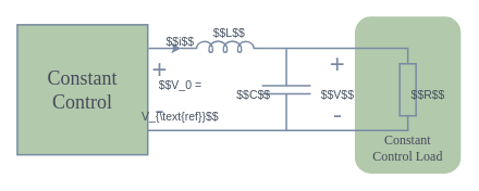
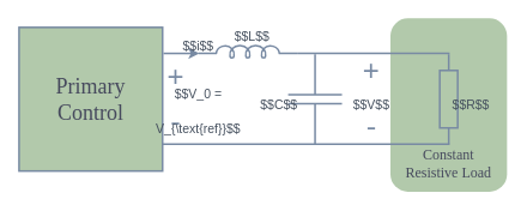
- <mxCell id="7" value="&lt;font style=&quot;font-size: 24px;&quot; face=&quot;Times New Roman&quot;&gt;Constant&lt;br&gt;Control&lt;/font&gt;" style="whiteSpace=wrap;html=1;aspect=fixed;strokeWidth=2;labelBackgroundColor=none;fillColor=#B2C9AB;strokeColor=#788AA3;fontColor=#46495D;" parent="1" vertex="1"><mxGeometry y="30" width="160" height="160" as="geometry" x="20" /></mxCell>
+ <mxCell id="7" value="&lt;font style=&quot;font-size: 24px;&quot; face=&quot;Times New Roman&quot;&gt;Primary&lt;br&gt;Control&lt;/font&gt;" style="whiteSpace=wrap;html=1;aspect=fixed;strokeWidth=2;labelBackgroundColor=none;fillColor=#B2C9AB;strokeColor=#788AA3;fontColor=#46495D;" parent="1" vertex="1"><mxGeometry y="30" width="160" height="160" as="geometry" x="20" /></mxCell>
- <mxCell id="8" value="&lt;font face=&quot;Times New Roman&quot; style=&quot;font-size: 16px;&quot;&gt;Constant Control Load&lt;/font&gt;" style="text;html=1;strokeColor=none;fillColor=none;align=center;verticalAlign=middle;whiteSpace=wrap;rounded=0;fontColor=#46495D;labelBackgroundColor=none;" parent="1" vertex="1"><mxGeometry x="444" y="167" width="110" height="30" as="geometry" /></mxCell>
+ <mxCell id="8" value="&lt;font face=&quot;Times New Roman&quot; style=&quot;font-size: 16px;&quot;&gt;Constant Resistive Load&lt;/font&gt;" style="text;html=1;strokeColor=none;fillColor=none;align=center;verticalAlign=middle;whiteSpace=wrap;rounded=0;fontColor=#46495D;labelBackgroundColor=none;" parent="1" vertex="1"><mxGeometry x="444" y="167" width="110" height="30" as="geometry" /></mxCell>
